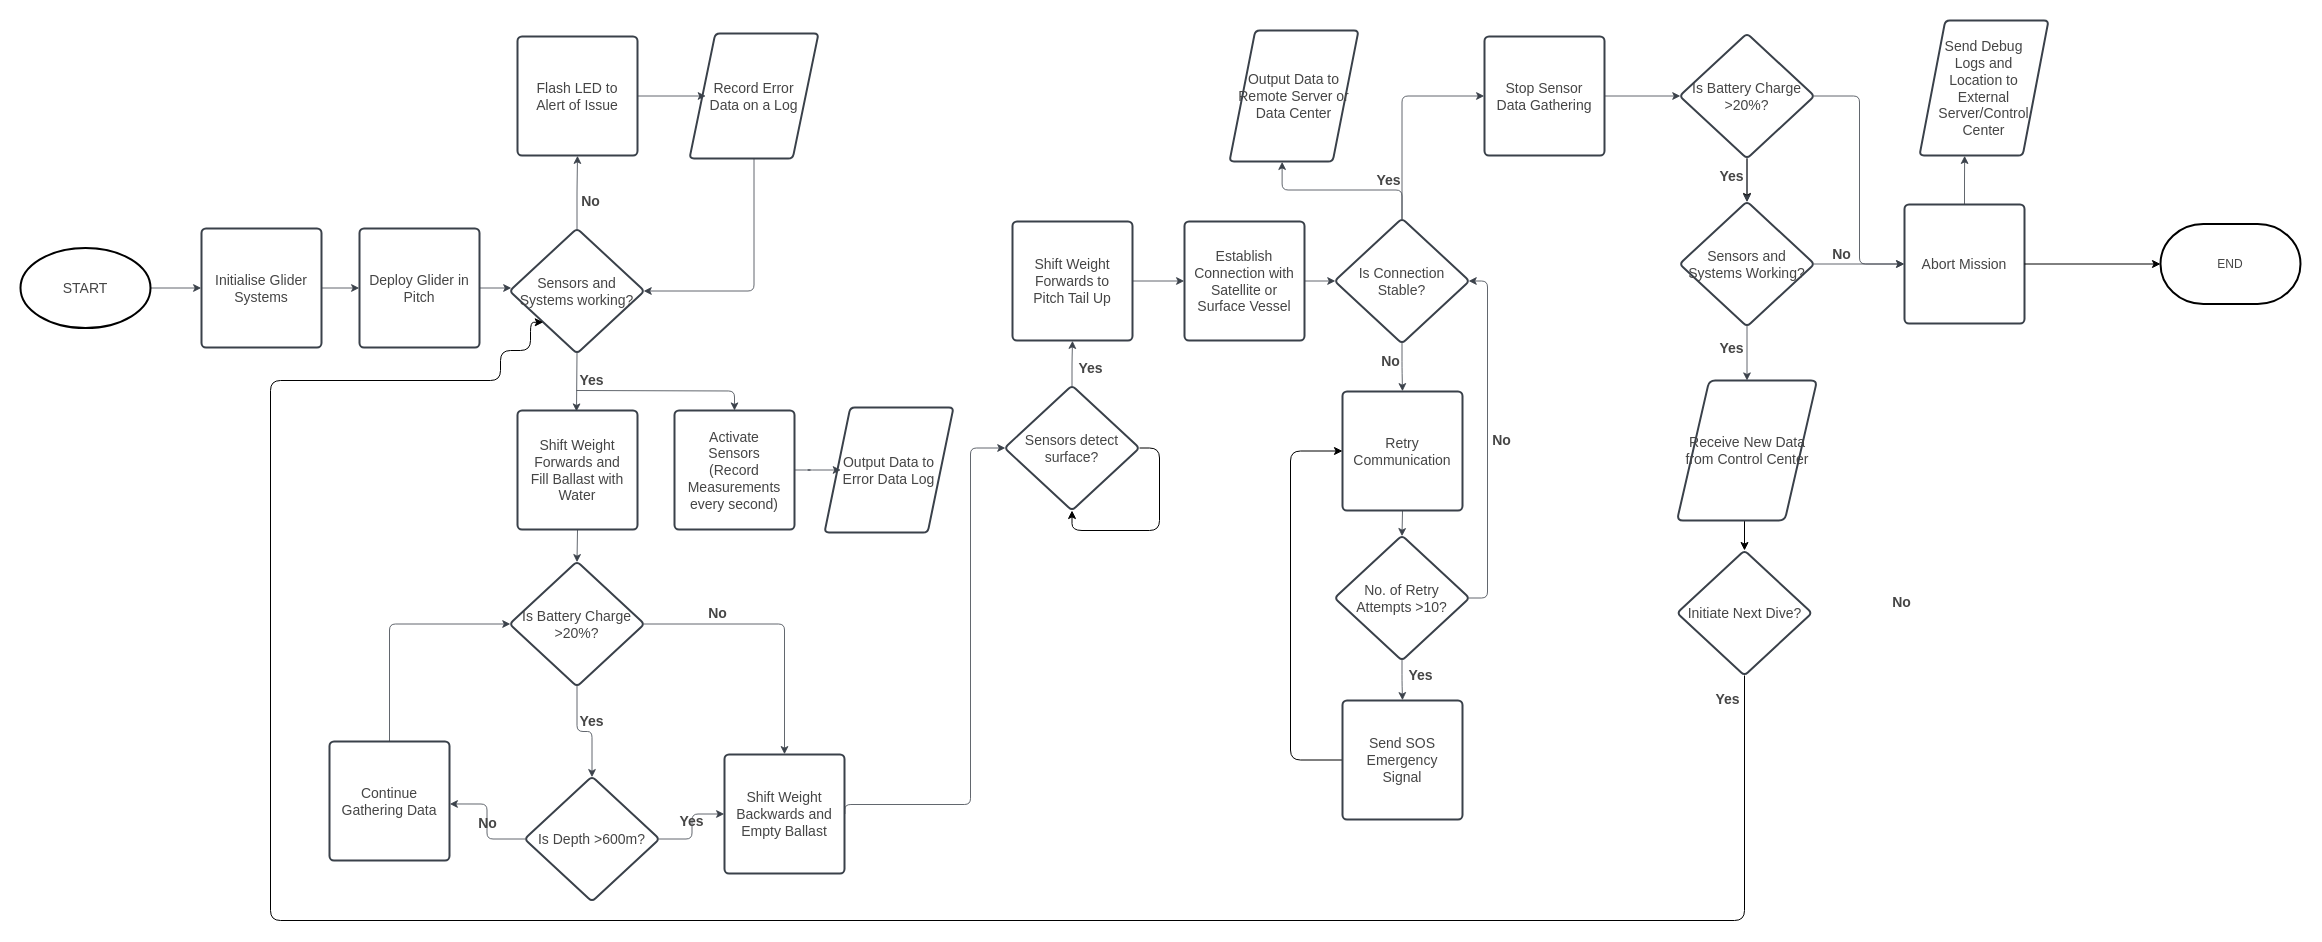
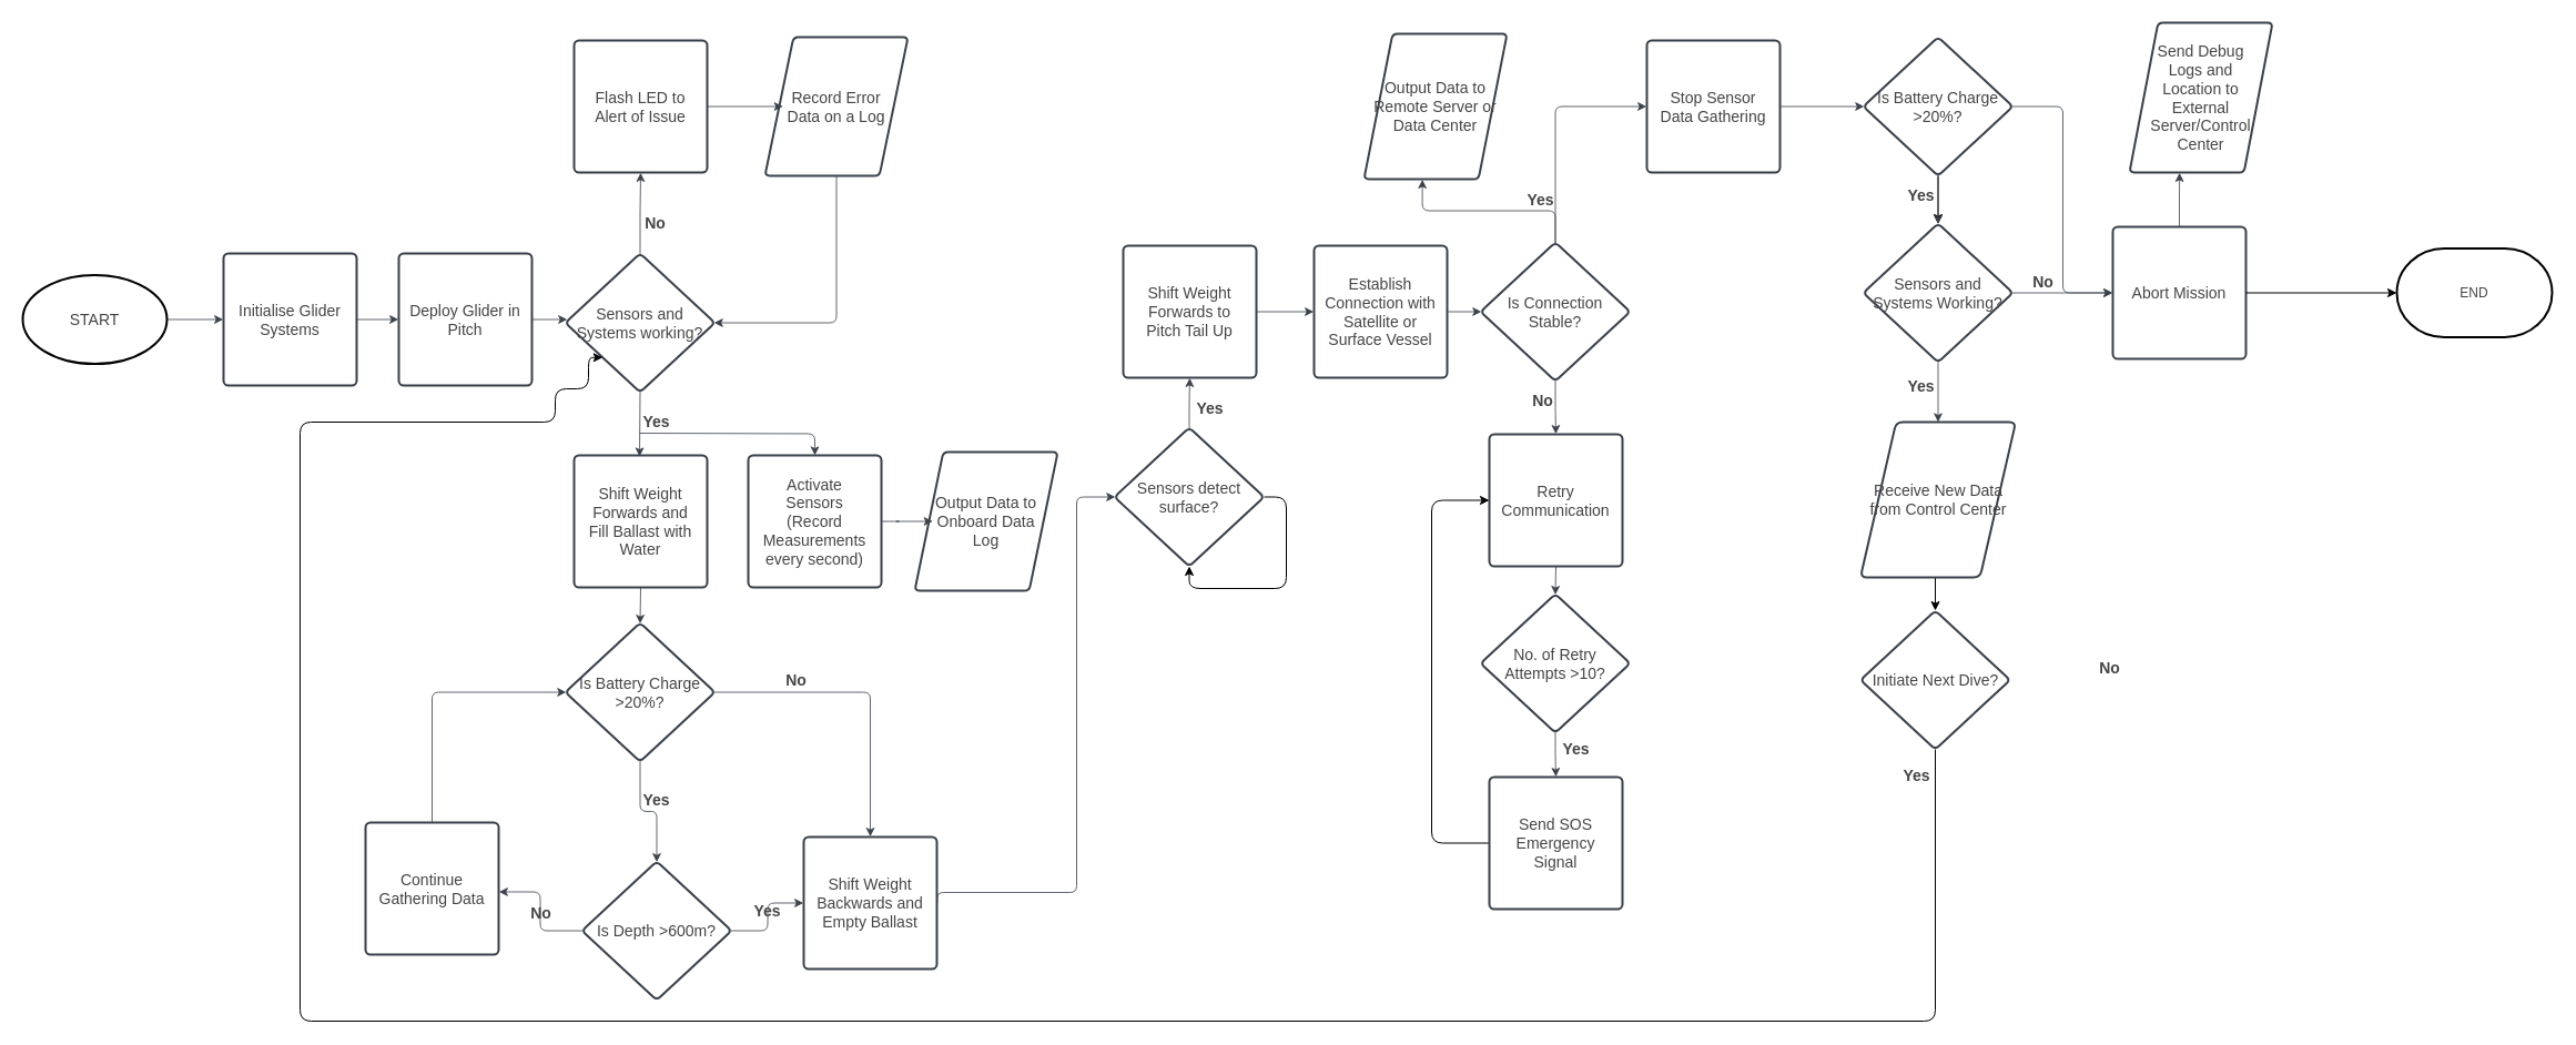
- <mxCell id="50" value="" style="html=1;jettySize=18;whiteSpace=wrap;fontSize=14;fontColor=#454545;fontStyle=1;strokeColor=#3a414a;strokeOpacity=100;strokeWidth=0.8;rounded=1;arcSize=12;edgeStyle=orthogonalEdgeStyle;startArrow=none;exitX=0.994;exitY=0.5;exitPerimeter=0;entryX=0.994;entryY=0.5;entryPerimeter=0;lucidId=rDUVps.Rehkx;" parent="1" source="49" target="43" edge="1"><mxGeometry width="100" height="100" relative="1" as="geometry"><Array as="points" /></mxGeometry></mxCell>
- <mxCell id="51" value="No" style="text;html=1;resizable=0;labelBackgroundColor=none;align=center;verticalAlign=middle;fontStyle=1;fontColor=#454545;fontSize=14;" parent="50" vertex="1"><mxGeometry relative="1" as="geometry"><mxPoint x="13" as="offset" /></mxGeometry></mxCell>
- <mxCell id="20" value="Output Data to Error Data Log" style="html=1;overflow=block;blockSpacing=1;whiteSpace=wrap;shape=parallelogram;perimeter=parallelogramPerimeter;anchorPointDirection=0;fontSize=14;fontColor=#454545;spacing=9;strokeColor=#3a414a;strokeOpacity=100;fillOpacity=100;rounded=1;absoluteArcSize=1;arcSize=9;fillColor=#ffffff;strokeWidth=2;lucidId=RMTVZZ6SgSI4;" parent="1" vertex="1"><mxGeometry x="824" y="407" width="129" height="125" as="geometry" /></mxCell>
+ <mxCell id="20" value="Output Data to Onboard Data Log" style="html=1;overflow=block;blockSpacing=1;whiteSpace=wrap;shape=parallelogram;perimeter=parallelogramPerimeter;anchorPointDirection=0;fontSize=14;fontColor=#454545;spacing=9;strokeColor=#3a414a;strokeOpacity=100;fillOpacity=100;rounded=1;absoluteArcSize=1;arcSize=9;fillColor=#ffffff;strokeWidth=2;lucidId=RMTVZZ6SgSI4;" parent="1" vertex="1"><mxGeometry x="824" y="407" width="129" height="125" as="geometry" /></mxCell>
